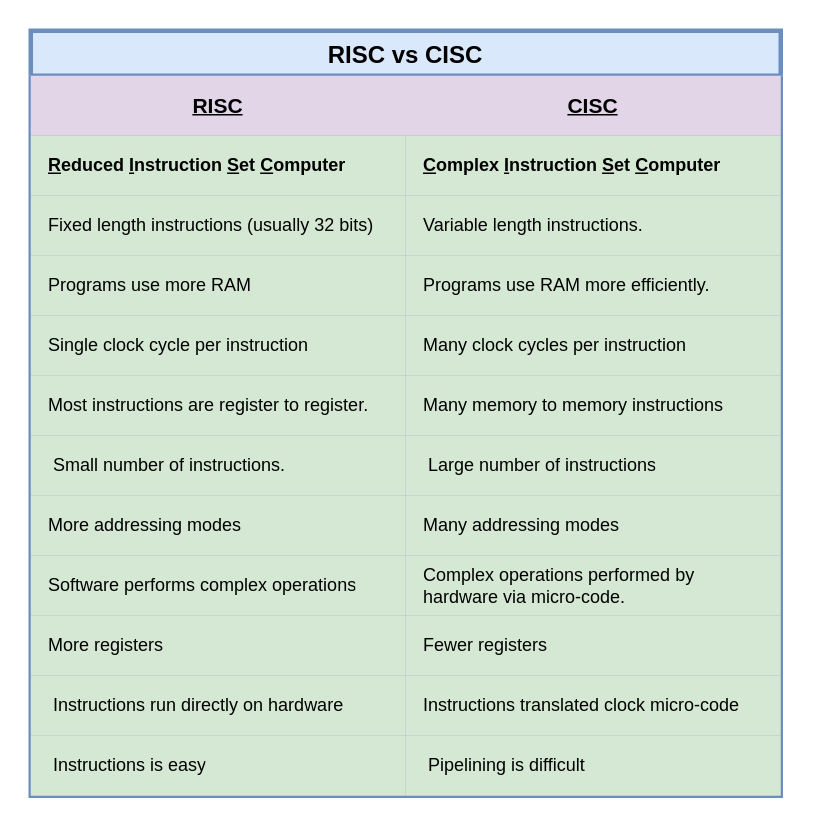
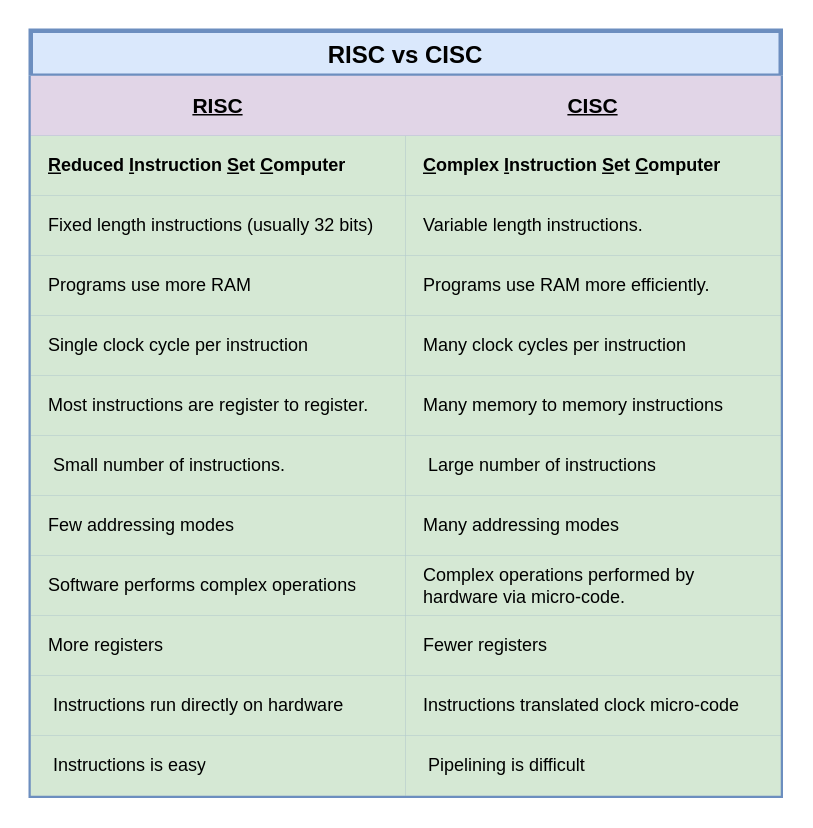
- <mxCell id="25" value="&amp;nbsp; &amp;nbsp;More addressing modes" style="shape=partialRectangle;html=1;whiteSpace=wrap;connectable=0;overflow=hidden;fillColor=#d5e8d4;top=0;left=0;bottom=0;right=0;pointerEvents=1;align=left;strokeColor=#82b366;" parent="24" vertex="1"><mxGeometry width="250" height="40" as="geometry"><mxRectangle width="250" height="40" as="alternateBounds" /></mxGeometry></mxCell>
+ <mxCell id="25" value="&amp;nbsp; &amp;nbsp;Few addressing modes" style="shape=partialRectangle;html=1;whiteSpace=wrap;connectable=0;overflow=hidden;fillColor=#d5e8d4;top=0;left=0;bottom=0;right=0;pointerEvents=1;align=left;strokeColor=#82b366;" parent="24" vertex="1"><mxGeometry width="250" height="40" as="geometry"><mxRectangle width="250" height="40" as="alternateBounds" /></mxGeometry></mxCell>
